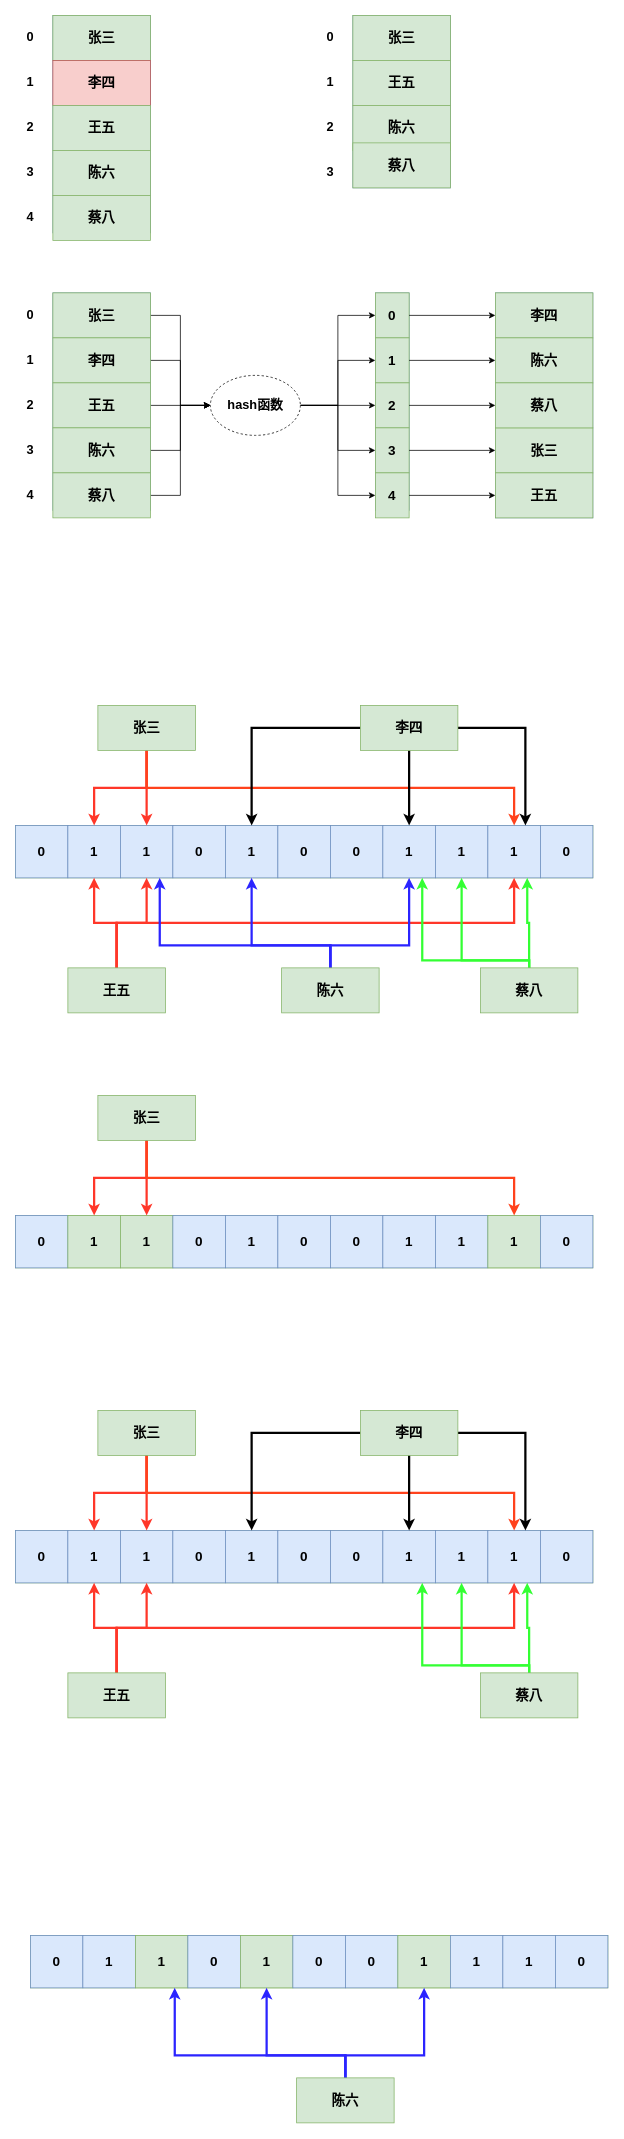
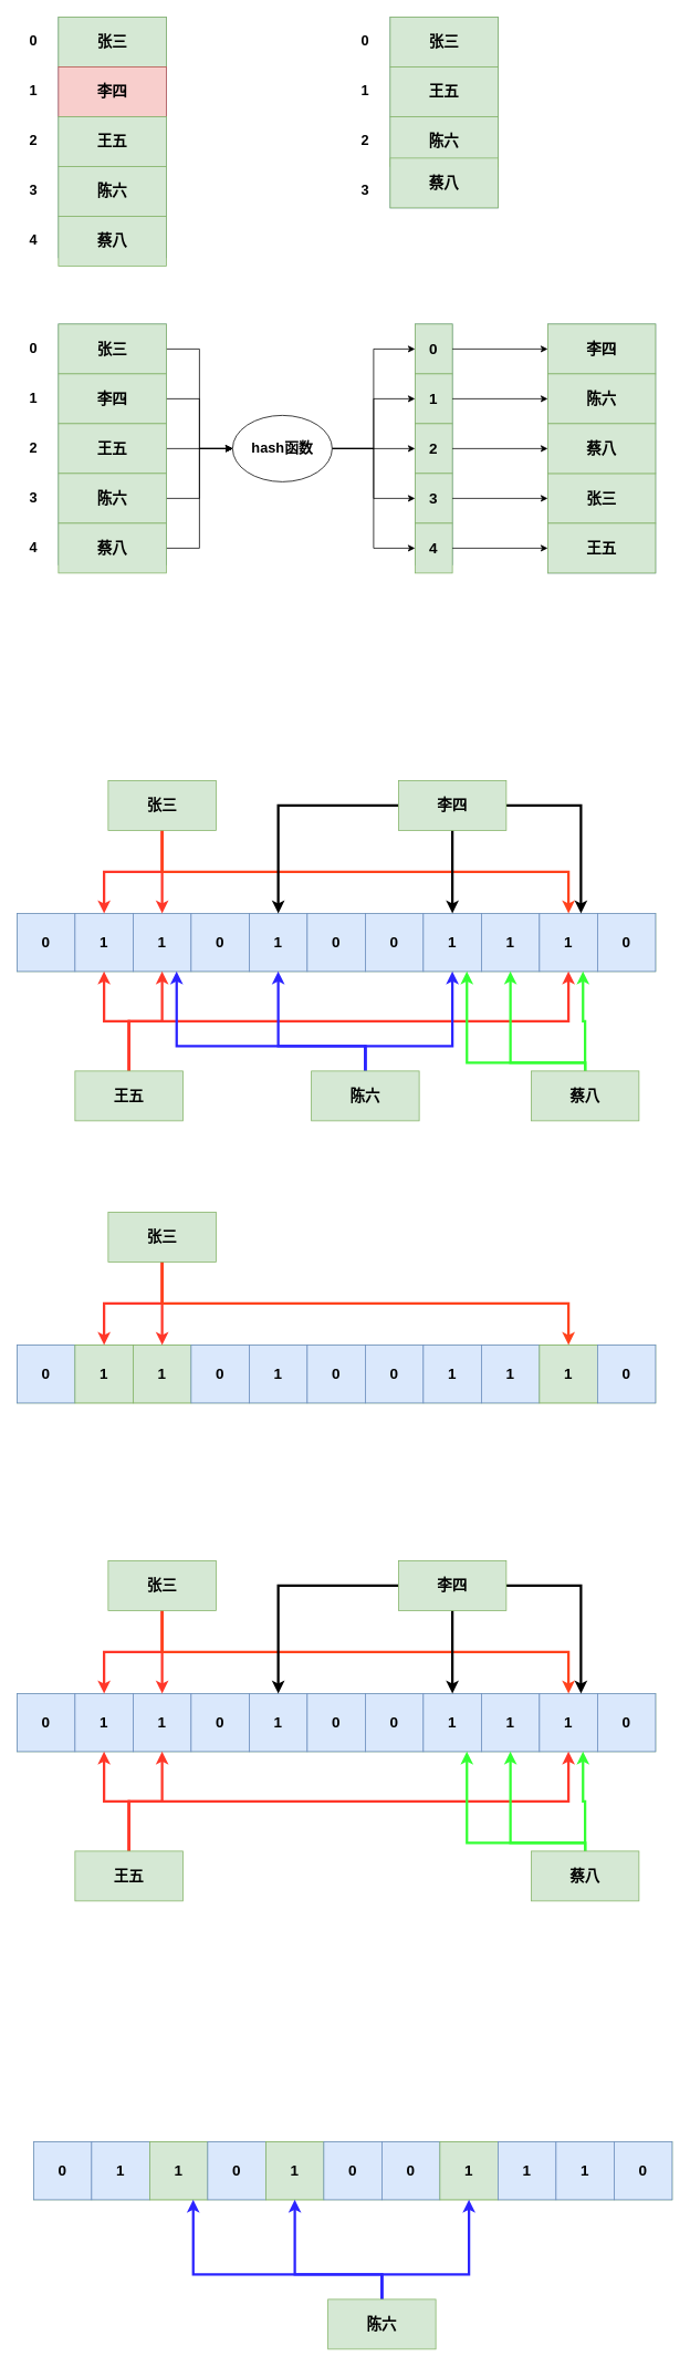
- <mxCell id="43" value="&lt;b&gt;&lt;font style=&quot;font-size: 17px&quot;&gt;hash函数&lt;/font&gt;&lt;/b&gt;" style="ellipse;whiteSpace=wrap;html=1;dashed=1;" vertex="1" parent="1"><mxGeometry x="280" y="500" width="120" height="80" as="geometry" /></mxCell>
+ <mxCell id="43" value="&lt;b&gt;&lt;font style=&quot;font-size: 17px&quot;&gt;hash函数&lt;/font&gt;&lt;/b&gt;" style="ellipse;whiteSpace=wrap;html=1;" vertex="1" parent="1"><mxGeometry x="280" y="500" width="120" height="80" as="geometry" /></mxCell>
